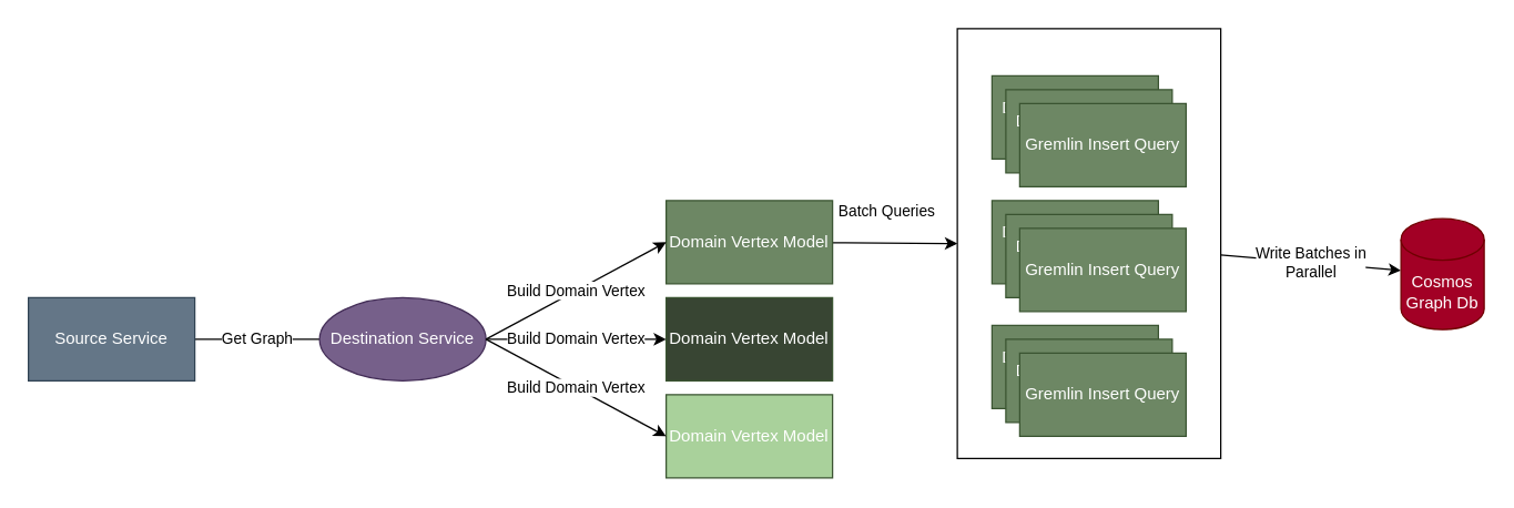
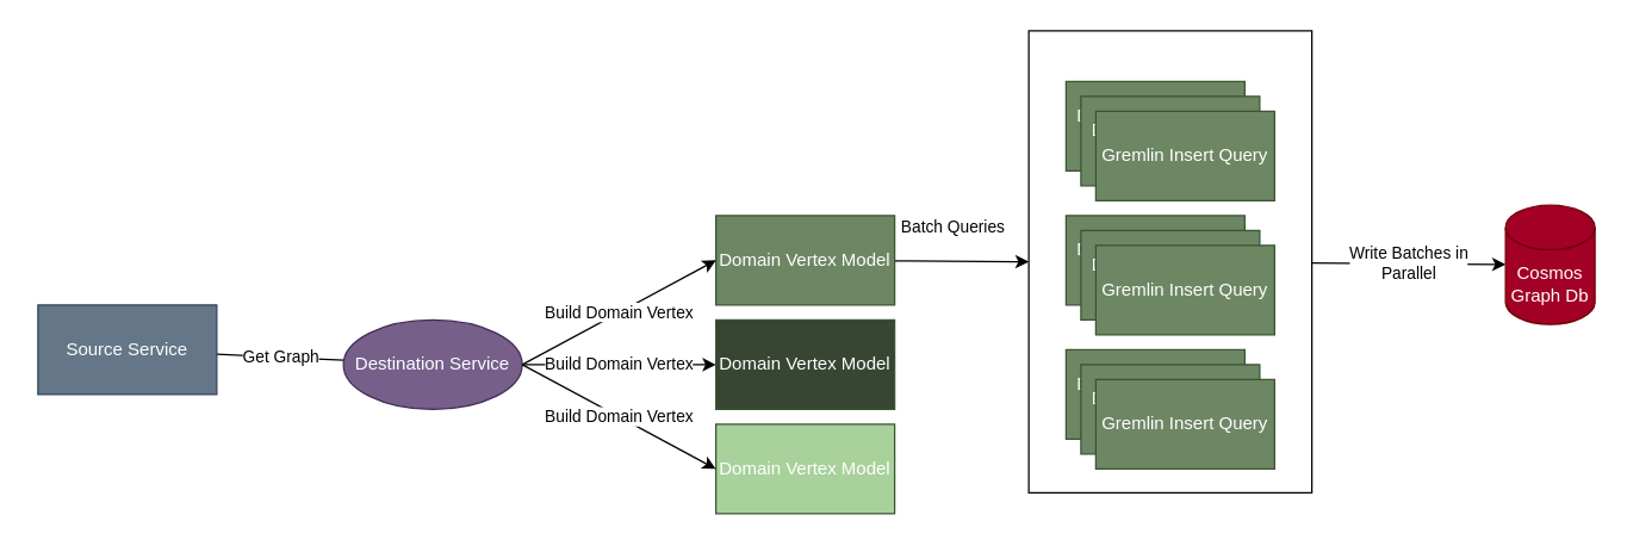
- <mxCell id="20" value="Cosmos Graph Db" style="shape=cylinder3;whiteSpace=wrap;html=1;boundedLbl=1;backgroundOutline=1;size=15;fillColor=#a20025;fontColor=#ffffff;strokeColor=#6F0000;" parent="1" vertex="1"><mxGeometry x="1010" y="157" width="60" height="80" as="geometry" /></mxCell>
+ <mxCell id="20" value="Cosmos Graph Db" style="shape=cylinder3;whiteSpace=wrap;html=1;boundedLbl=1;backgroundOutline=1;size=15;fillColor=#a20025;fontColor=#ffffff;strokeColor=#6F0000;" parent="1" vertex="1"><mxGeometry x="1010" y="137" width="60" height="80" as="geometry" /></mxCell>
- <mxCell id="5" value="Source Service" style="rounded=0;whiteSpace=wrap;html=1;fillColor=#647687;fontColor=#ffffff;strokeColor=#314354;" parent="1" vertex="1"><mxGeometry x="20" y="214" width="120" height="60" as="geometry" /></mxCell>
+ <mxCell id="5" value="Source Service" style="rounded=0;whiteSpace=wrap;html=1;fillColor=#647687;fontColor=#ffffff;strokeColor=#314354;" parent="1" vertex="1"><mxGeometry x="25" y="204" width="120" height="60" as="geometry" /></mxCell>
